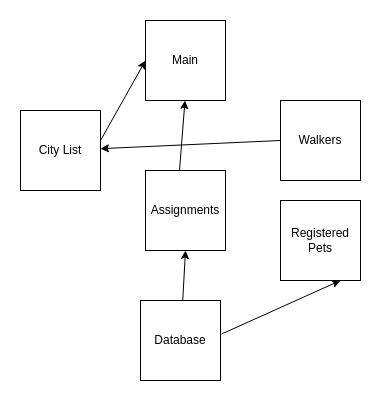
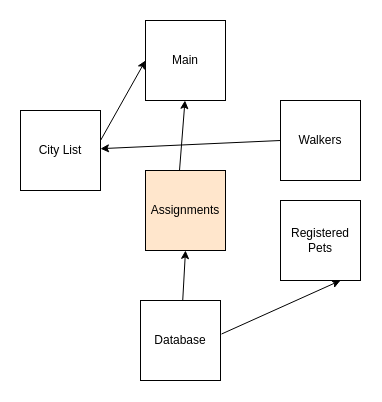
- <mxCell id="7" value="Assignments" style="whiteSpace=wrap;html=1;aspect=fixed;" vertex="1" parent="1"><mxGeometry x="145" y="170" width="80" height="80" as="geometry" /></mxCell>
+ <mxCell id="7" value="Assignments" style="whiteSpace=wrap;html=1;aspect=fixed;fillColor=#ffe6cc;" vertex="1" parent="1"><mxGeometry x="145" y="170" width="80" height="80" as="geometry" /></mxCell>
